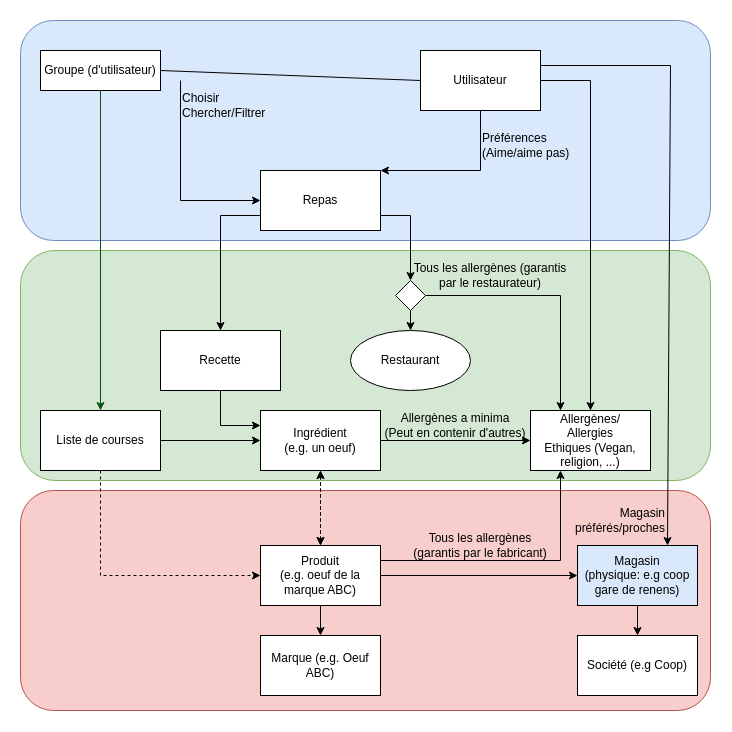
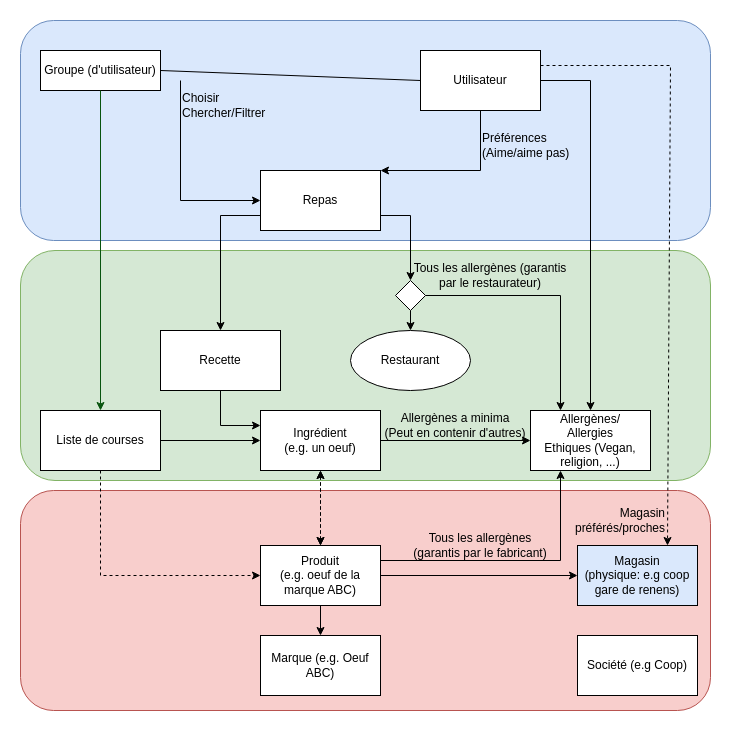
- <mxCell id="29" value="" style="endArrow=classic;html=1;rounded=0;entryX=0.75;entryY=0;entryDx=0;entryDy=0;dashed=0;exitX=1;exitY=0.25;exitDx=0;exitDy=0;" parent="1" source="8" target="21" edge="1"><mxGeometry width="50" height="50" relative="1" as="geometry"><mxPoint x="600" y="80" as="sourcePoint" /><mxPoint x="1130" y="370" as="targetPoint" /><Array as="points"><mxPoint x="670" y="65" /></Array></mxGeometry></mxCell>
+ <mxCell id="29" value="" style="endArrow=classic;html=1;rounded=0;entryX=0.75;entryY=0;entryDx=0;entryDy=0;dashed=1;exitX=1;exitY=0.25;exitDx=0;exitDy=0;" parent="1" source="8" target="21" edge="1"><mxGeometry width="50" height="50" relative="1" as="geometry"><mxPoint x="600" y="80" as="sourcePoint" /><mxPoint x="1130" y="370" as="targetPoint" /><Array as="points"><mxPoint x="670" y="65" /></Array></mxGeometry></mxCell>
- <mxCell id="32" value="" style="endArrow=classic;html=1;rounded=0;entryX=0.5;entryY=0;entryDx=0;entryDy=0;exitX=0.5;exitY=1;exitDx=0;exitDy=0;" parent="1" source="21" target="30" edge="1"><mxGeometry width="50" height="50" relative="1" as="geometry"><mxPoint x="240" y="575" as="sourcePoint" /><mxPoint x="290" y="525" as="targetPoint" /></mxGeometry></mxCell>
